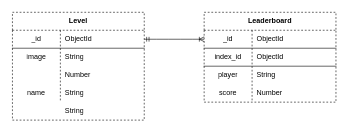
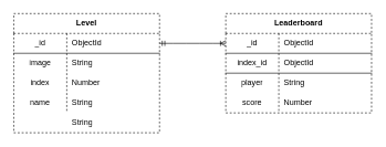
+ <mxCell id="10" value="index" style="shape=partialRectangle;html=1;whiteSpace=wrap;connectable=0;fillColor=none;top=0;left=0;bottom=0;right=0;overflow=hidden;" vertex="1" parent="9"><mxGeometry width="80" height="30" as="geometry" /></mxCell>
